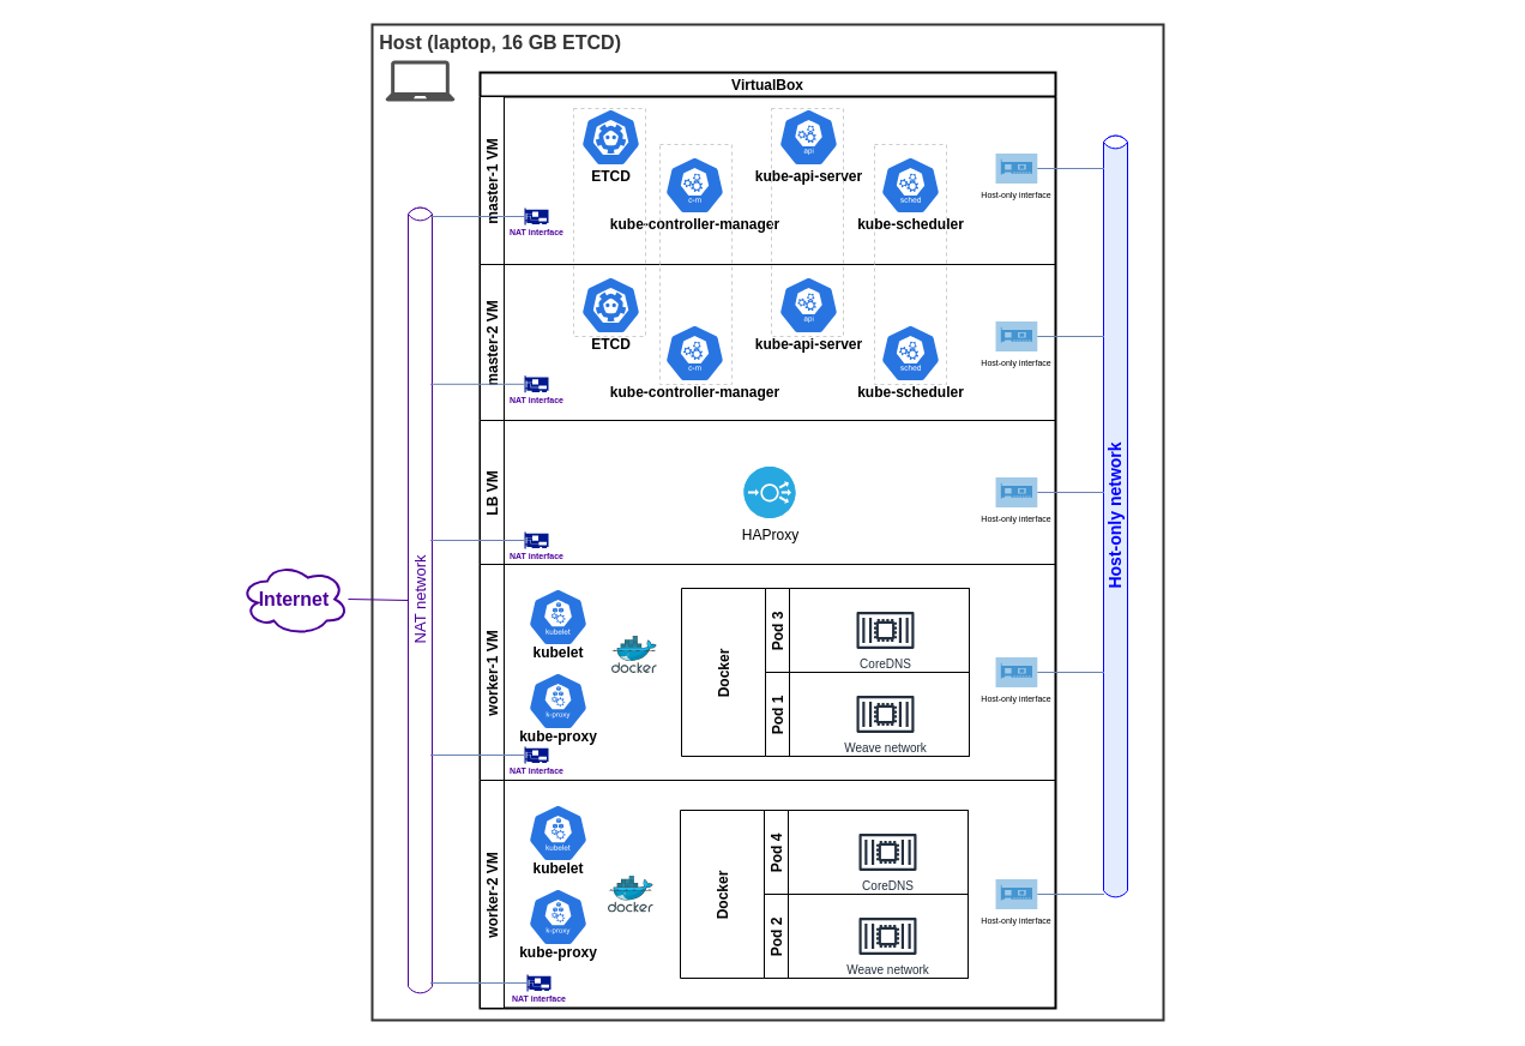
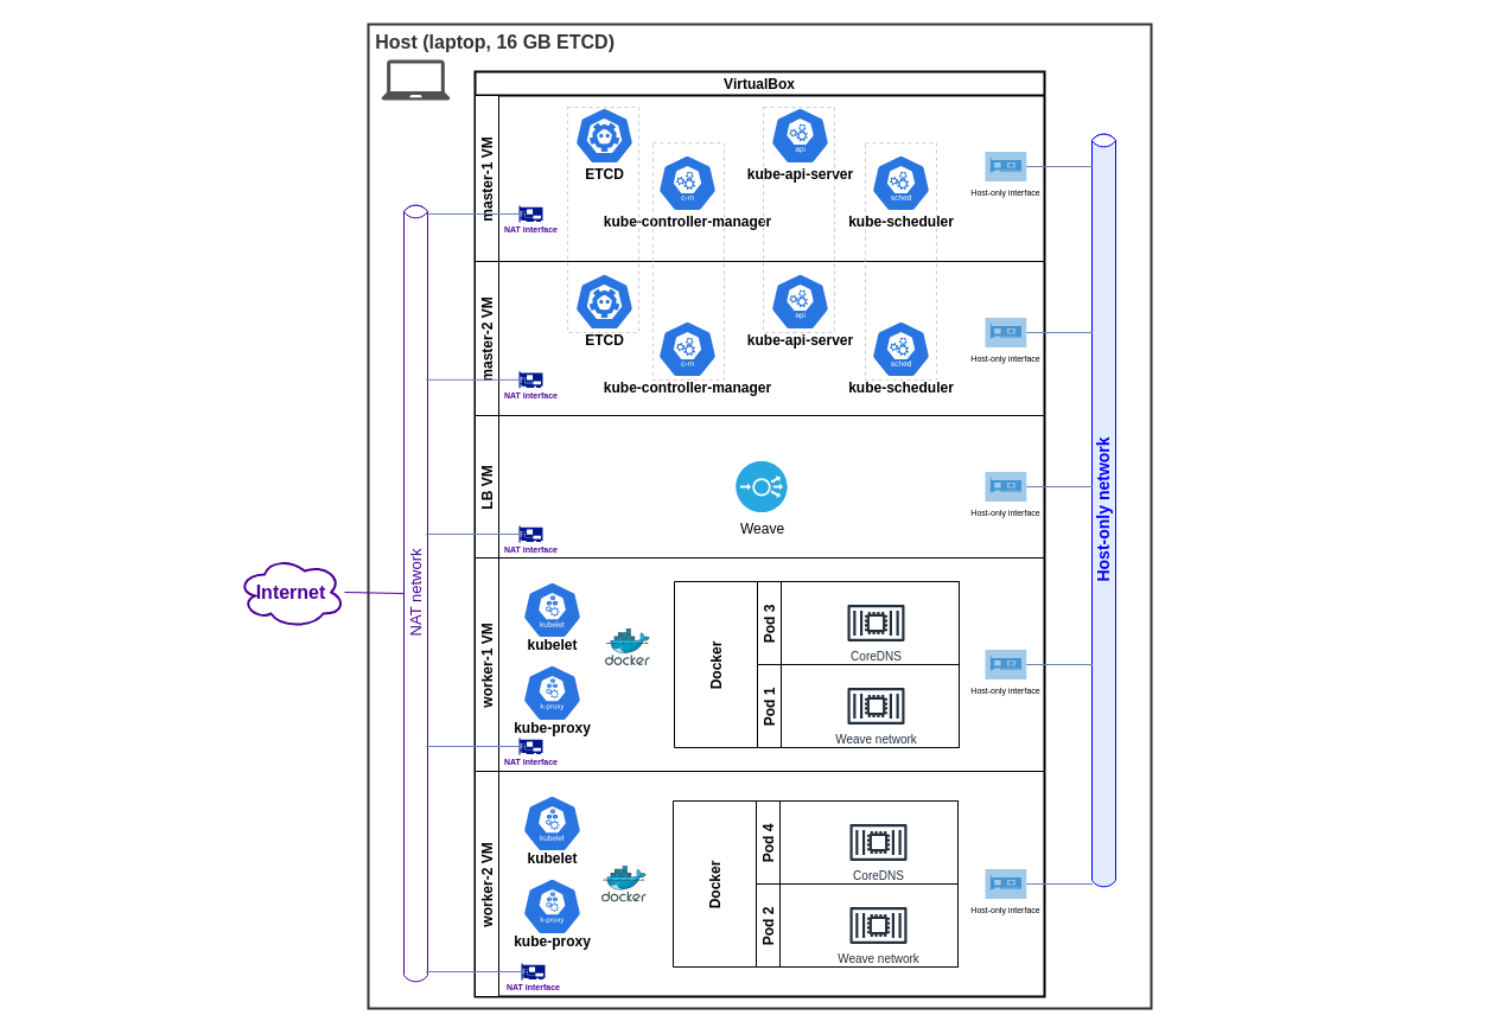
- <mxCell id="20" value="HAProxy" style="fillColor=#28A8E0;verticalLabelPosition=bottom;sketch=0;html=1;strokeColor=#ffffff;verticalAlign=top;align=center;points=[[0.145,0.145,0],[0.5,0,0],[0.855,0.145,0],[1,0.5,0],[0.855,0.855,0],[0.5,1,0],[0.145,0.855,0],[0,0.5,0]];pointerEvents=1;shape=mxgraph.cisco_safe.compositeIcon;bgIcon=ellipse;resIcon=mxgraph.cisco_safe.capability.load_balancer;" parent="19" vertex="1"><mxGeometry x="220" y="38.5" width="43" height="43" as="geometry" /></mxCell>
+ <mxCell id="20" value="Weave" style="fillColor=#28A8E0;verticalLabelPosition=bottom;sketch=0;html=1;strokeColor=#ffffff;verticalAlign=top;align=center;points=[[0.145,0.145,0],[0.5,0,0],[0.855,0.145,0],[1,0.5,0],[0.855,0.855,0],[0.5,1,0],[0.145,0.855,0],[0,0.5,0]];pointerEvents=1;shape=mxgraph.cisco_safe.compositeIcon;bgIcon=ellipse;resIcon=mxgraph.cisco_safe.capability.load_balancer;" parent="19" vertex="1"><mxGeometry x="220" y="38.5" width="43" height="43" as="geometry" /></mxCell>
